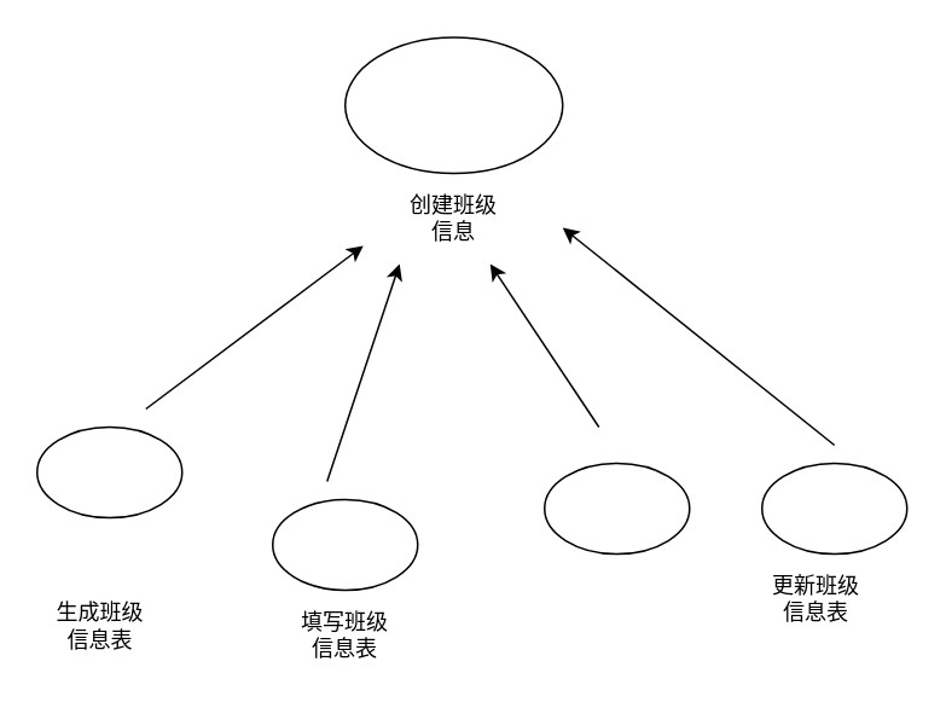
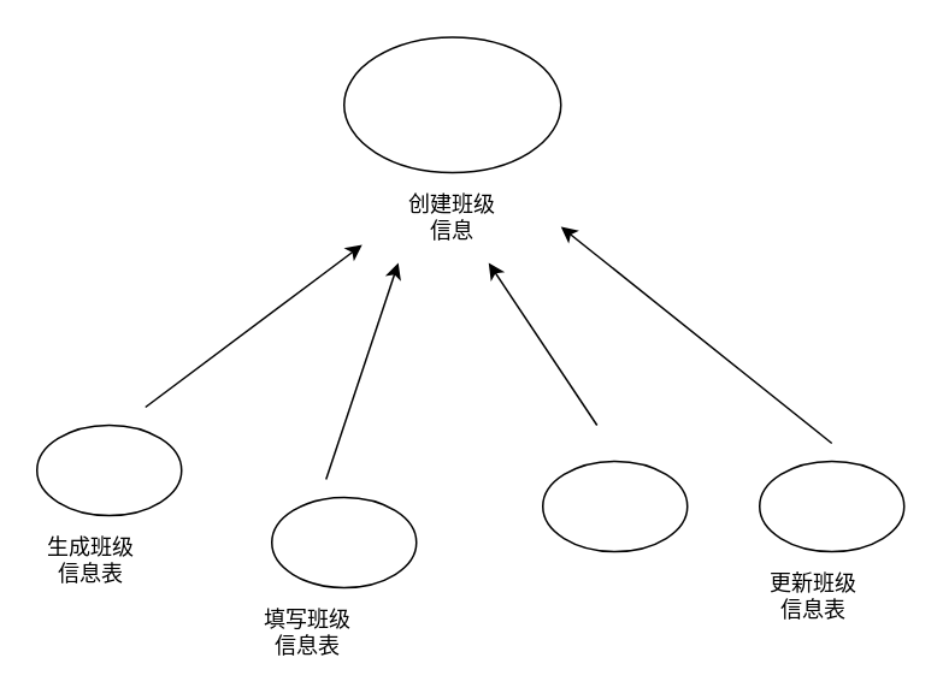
- <mxCell id="8" value="生成班级信息表" style="text;html=1;strokeColor=none;fillColor=none;align=center;verticalAlign=middle;whiteSpace=wrap;rounded=0;" parent="1" vertex="1"><mxGeometry x="25" y="330" width="60" height="30" as="geometry" /></mxCell>
+ <mxCell id="8" value="生成班级信息表" style="text;html=1;strokeColor=none;fillColor=none;align=center;verticalAlign=middle;whiteSpace=wrap;rounded=0;" parent="1" vertex="1"><mxGeometry x="20" y="295" width="60" height="30" as="geometry" /></mxCell>
- <mxCell id="9" value="填写班级信息表" style="text;html=1;strokeColor=none;fillColor=none;align=center;verticalAlign=middle;whiteSpace=wrap;rounded=0;" parent="1" vertex="1"><mxGeometry x="160" y="335" width="60" height="30" as="geometry" /></mxCell>
+ <mxCell id="9" value="填写班级信息表" style="text;html=1;strokeColor=none;fillColor=none;align=center;verticalAlign=middle;whiteSpace=wrap;rounded=0;" parent="1" vertex="1"><mxGeometry x="140" y="335" width="60" height="30" as="geometry" /></mxCell>
